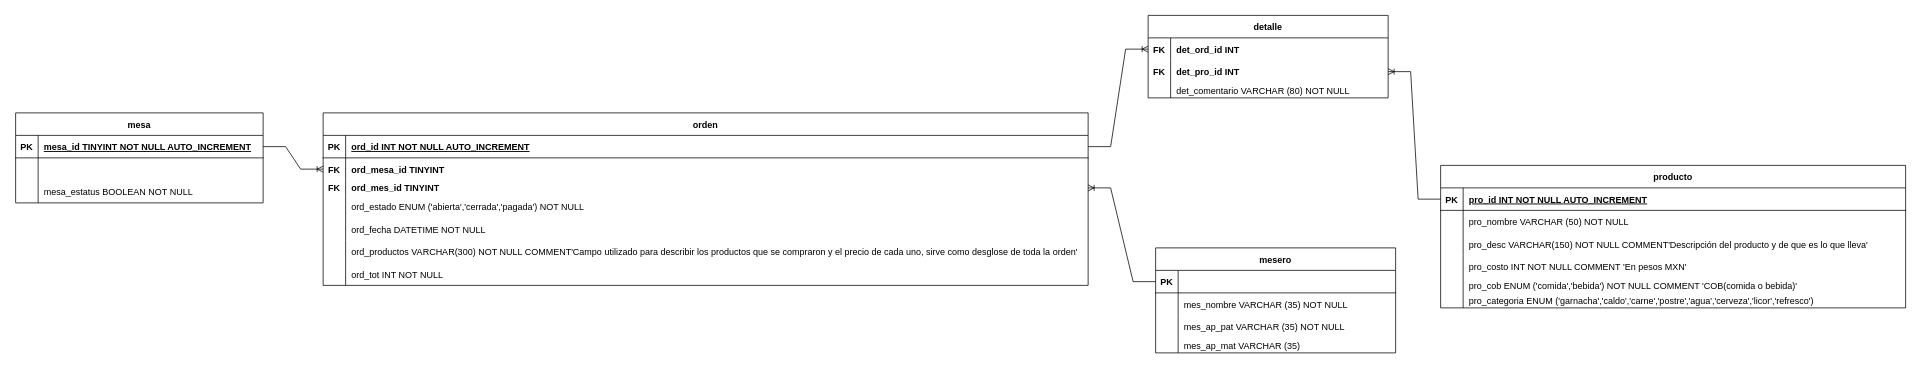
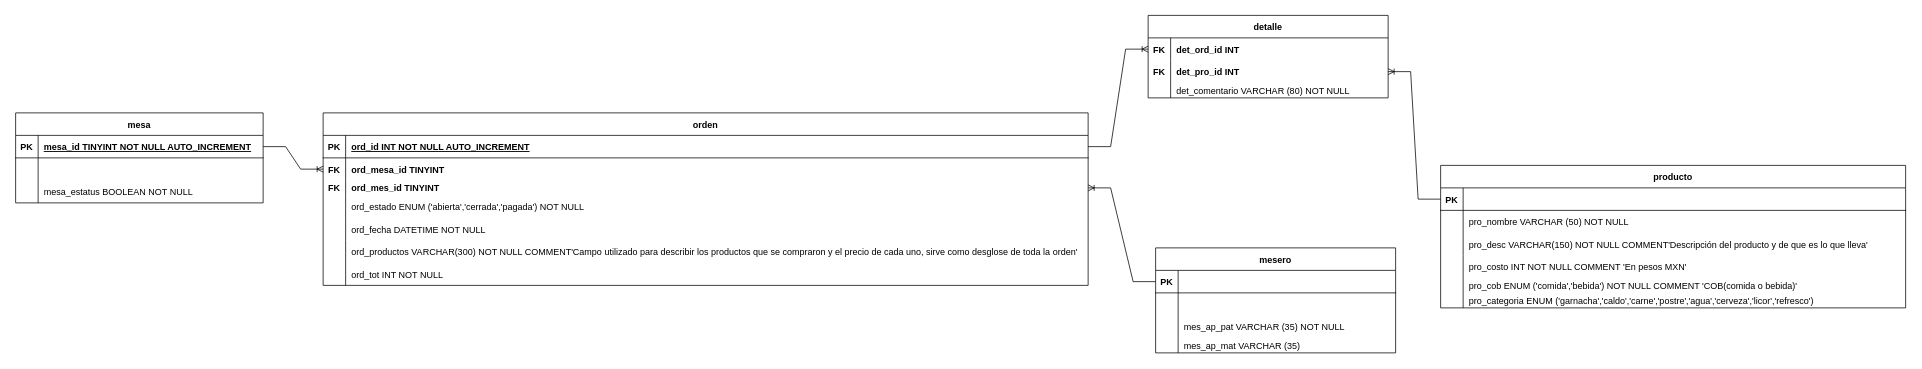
- <mxCell id="17" value="pro_id INT NOT NULL AUTO_INCREMENT" style="shape=partialRectangle;overflow=hidden;connectable=0;fillColor=none;top=0;left=0;bottom=0;right=0;align=left;spacingLeft=6;fontStyle=5;" parent="15" vertex="1"><mxGeometry x="30" width="590" height="30" as="geometry"><mxRectangle width="590" height="30" as="alternateBounds" /></mxGeometry></mxCell>
- <mxCell id="7" value="mes_nombre VARCHAR (35) NOT NULL" style="shape=partialRectangle;overflow=hidden;connectable=0;fillColor=none;top=0;left=0;bottom=0;right=0;align=left;spacingLeft=6;" parent="5" vertex="1"><mxGeometry x="30" width="290" height="30" as="geometry"><mxRectangle width="290" height="30" as="alternateBounds" /></mxGeometry></mxCell>
